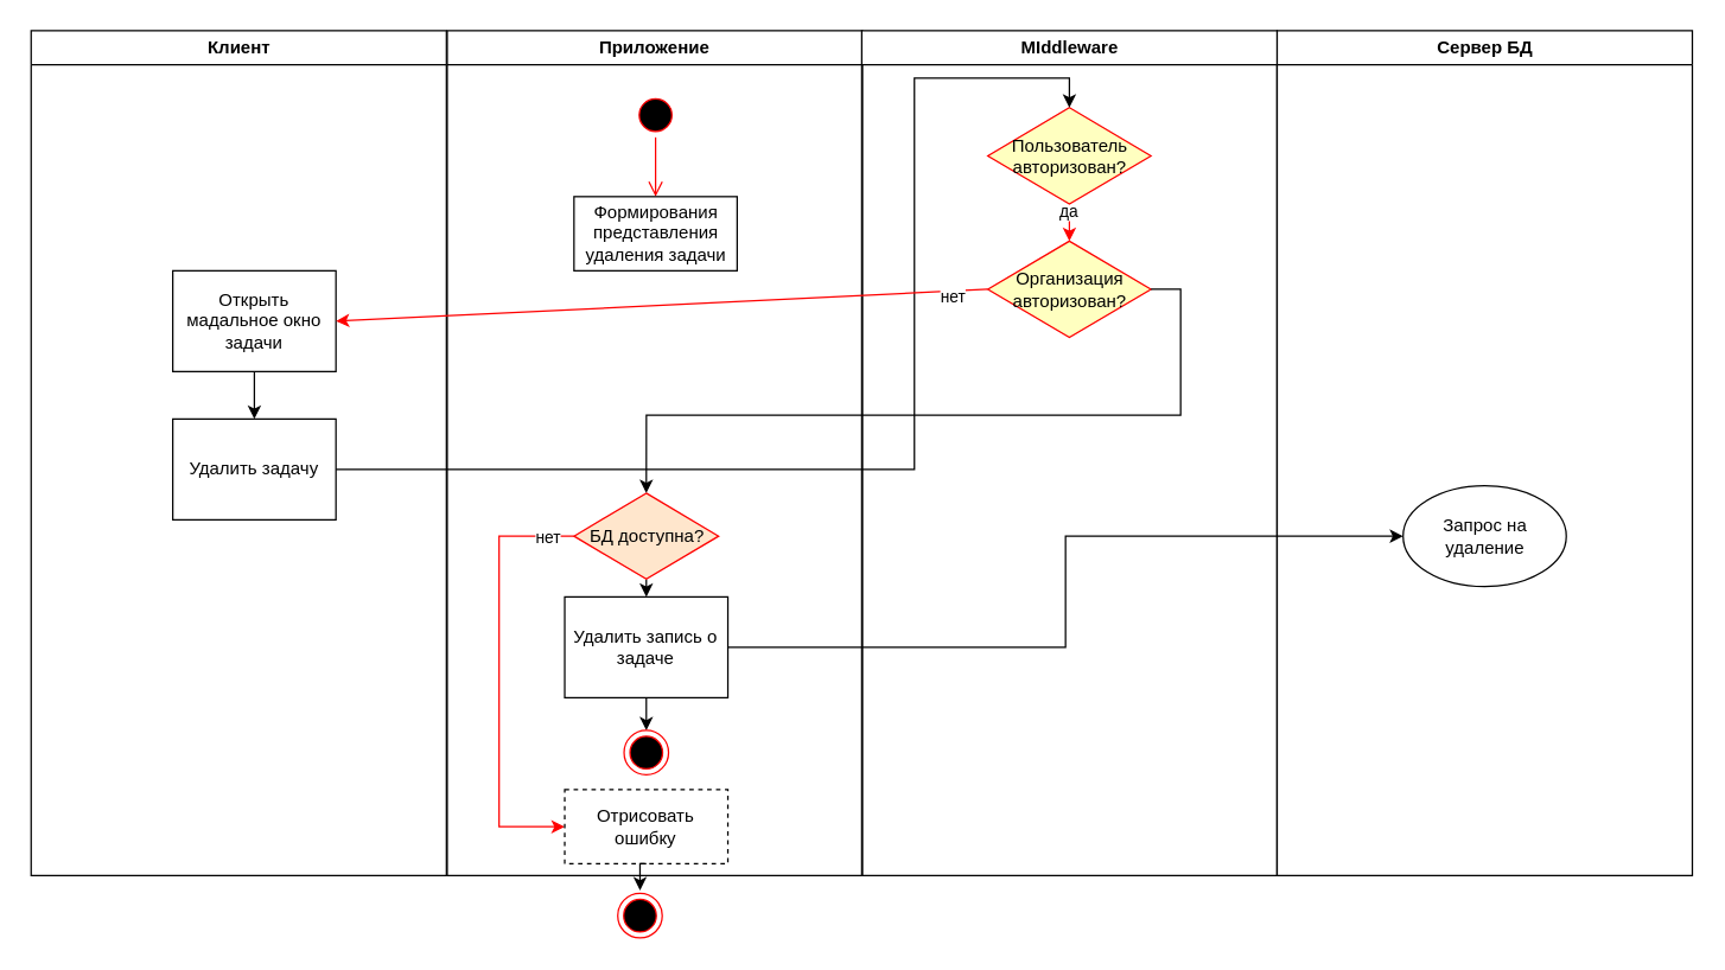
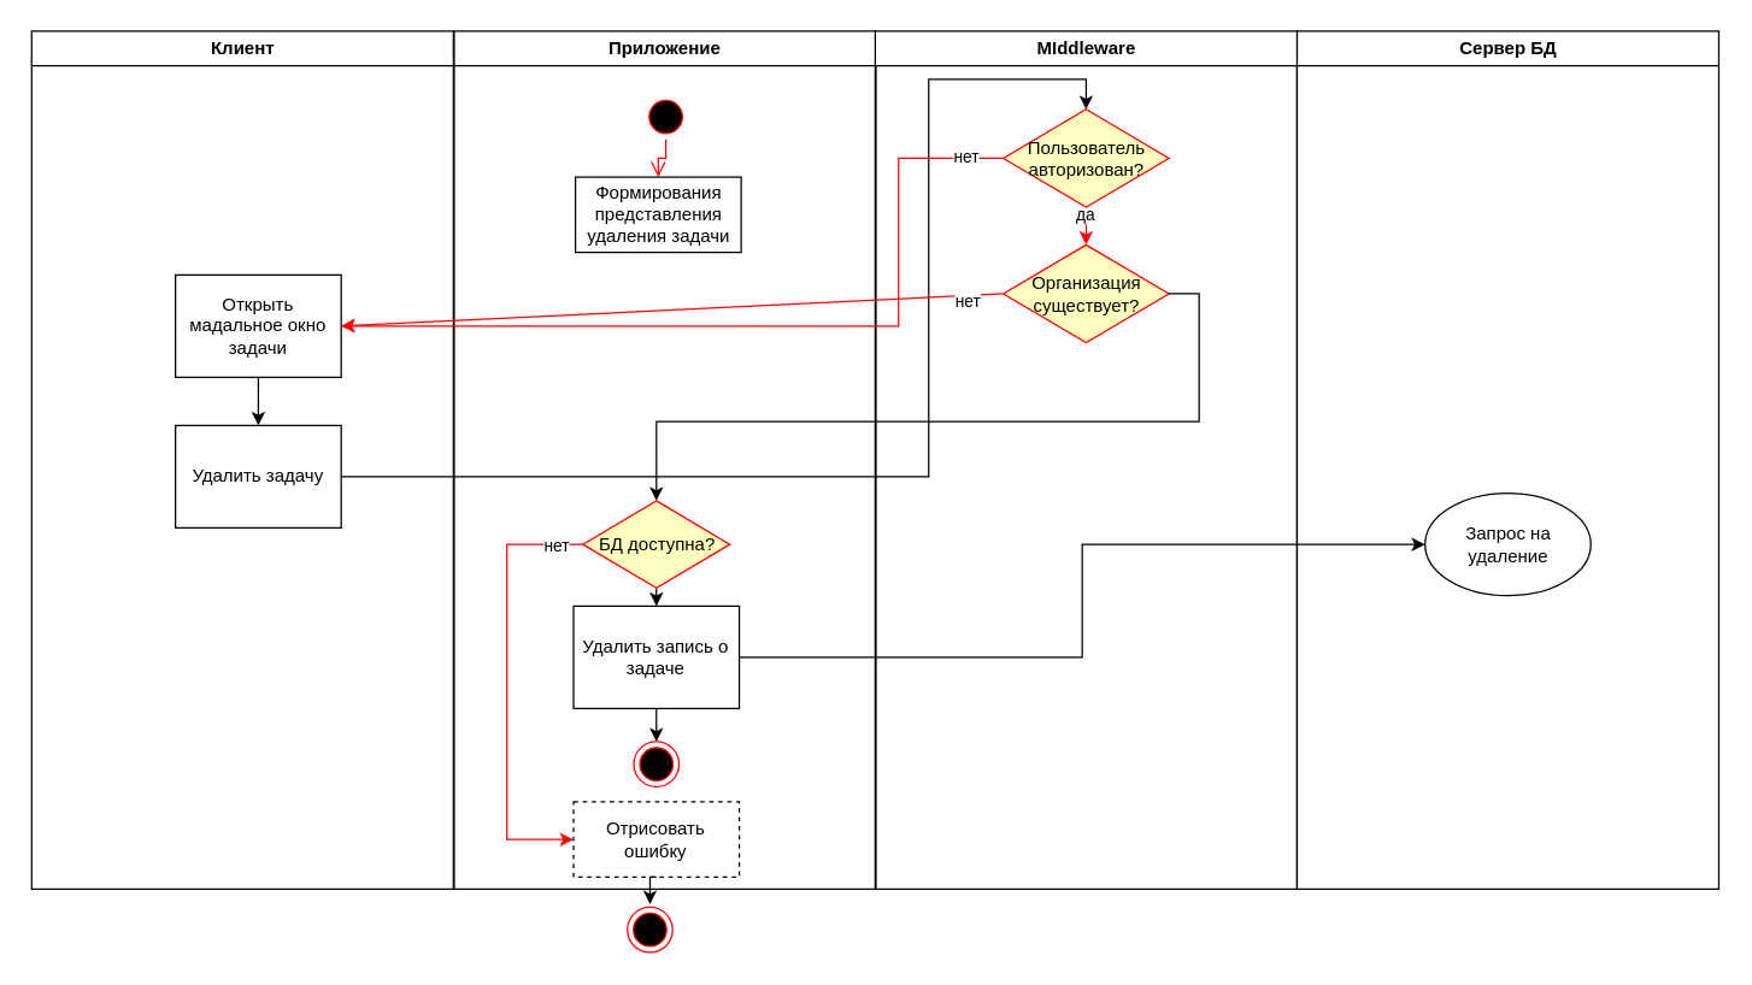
- <mxCell id="9" value="Формирования представления удаления задачи" style="html=1;whiteSpace=wrap;" parent="6" vertex="1"><mxGeometry x="85.5" y="112" width="110" height="50" as="geometry" /></mxCell>
+ <mxCell id="9" value="Формирования представления удаления задачи" style="html=1;whiteSpace=wrap;" parent="6" vertex="1"><mxGeometry x="80.5" y="97" width="110" height="50" as="geometry" /></mxCell>
- <mxCell id="24" value="Организация авторизован?" style="rhombus;whiteSpace=wrap;html=1;fontColor=#000000;fillColor=#ffffc0;strokeColor=#ff0000;" parent="20" vertex="1"><mxGeometry x="85" y="142" width="110" height="65" as="geometry" /></mxCell>
+ <mxCell id="24" value="Организация существует?" style="rhombus;whiteSpace=wrap;html=1;fontColor=#000000;fillColor=#ffffc0;strokeColor=#ff0000;" parent="20" vertex="1"><mxGeometry x="85" y="142" width="110" height="65" as="geometry" /></mxCell>
+ <mxCell id="26" style="edgeStyle=orthogonalEdgeStyle;rounded=0;orthogonalLoop=1;jettySize=auto;html=1;exitX=0;exitY=0.5;exitDx=0;exitDy=0;entryX=1;entryY=0.5;entryDx=0;entryDy=0;strokeColor=#FF0000;" parent="1" source="23" target="4" edge="1"><mxGeometry relative="1" as="geometry"><Array as="points"><mxPoint x="596" y="105" /><mxPoint x="596" y="216" /></Array></mxGeometry></mxCell>
+ <mxCell id="27" value="нет" style="edgeLabel;html=1;align=center;verticalAlign=middle;resizable=0;points=[];" parent="26" vertex="1" connectable="0"><mxGeometry x="-0.907" y="-1" relative="1" as="geometry"><mxPoint x="1" as="offset" /></mxGeometry></mxCell>
- <mxCell id="13" value="БД доступна?" style="rhombus;whiteSpace=wrap;html=1;fontColor=#000000;fillColor=#ffe6cc;strokeColor=#ff0000;" parent="6" vertex="1"><mxGeometry x="85.5" y="312" width="97.5" height="58" as="geometry" /></mxCell>
+ <mxCell id="13" value="БД доступна?" style="rhombus;whiteSpace=wrap;html=1;fontColor=#000000;fillColor=#ffffc0;strokeColor=#ff0000;" parent="6" vertex="1"><mxGeometry x="85.5" y="312" width="97.5" height="58" as="geometry" /></mxCell>
